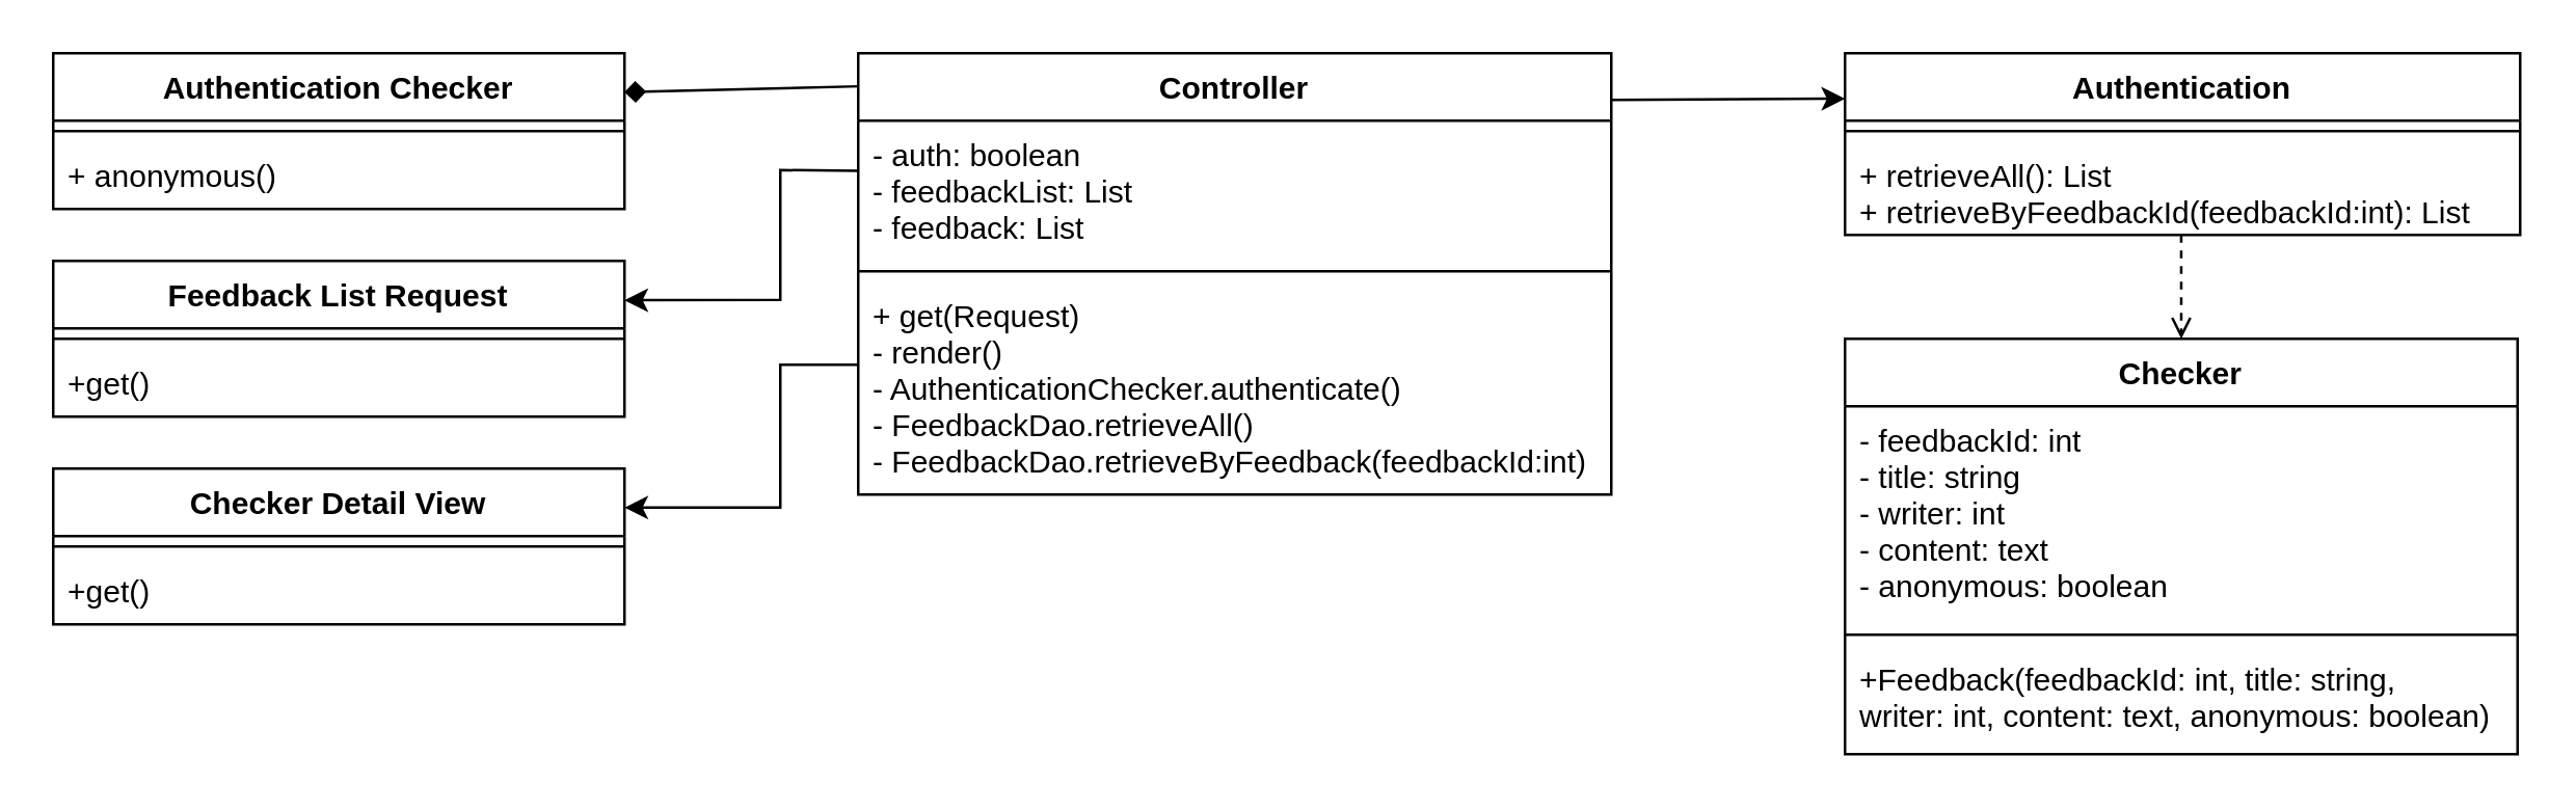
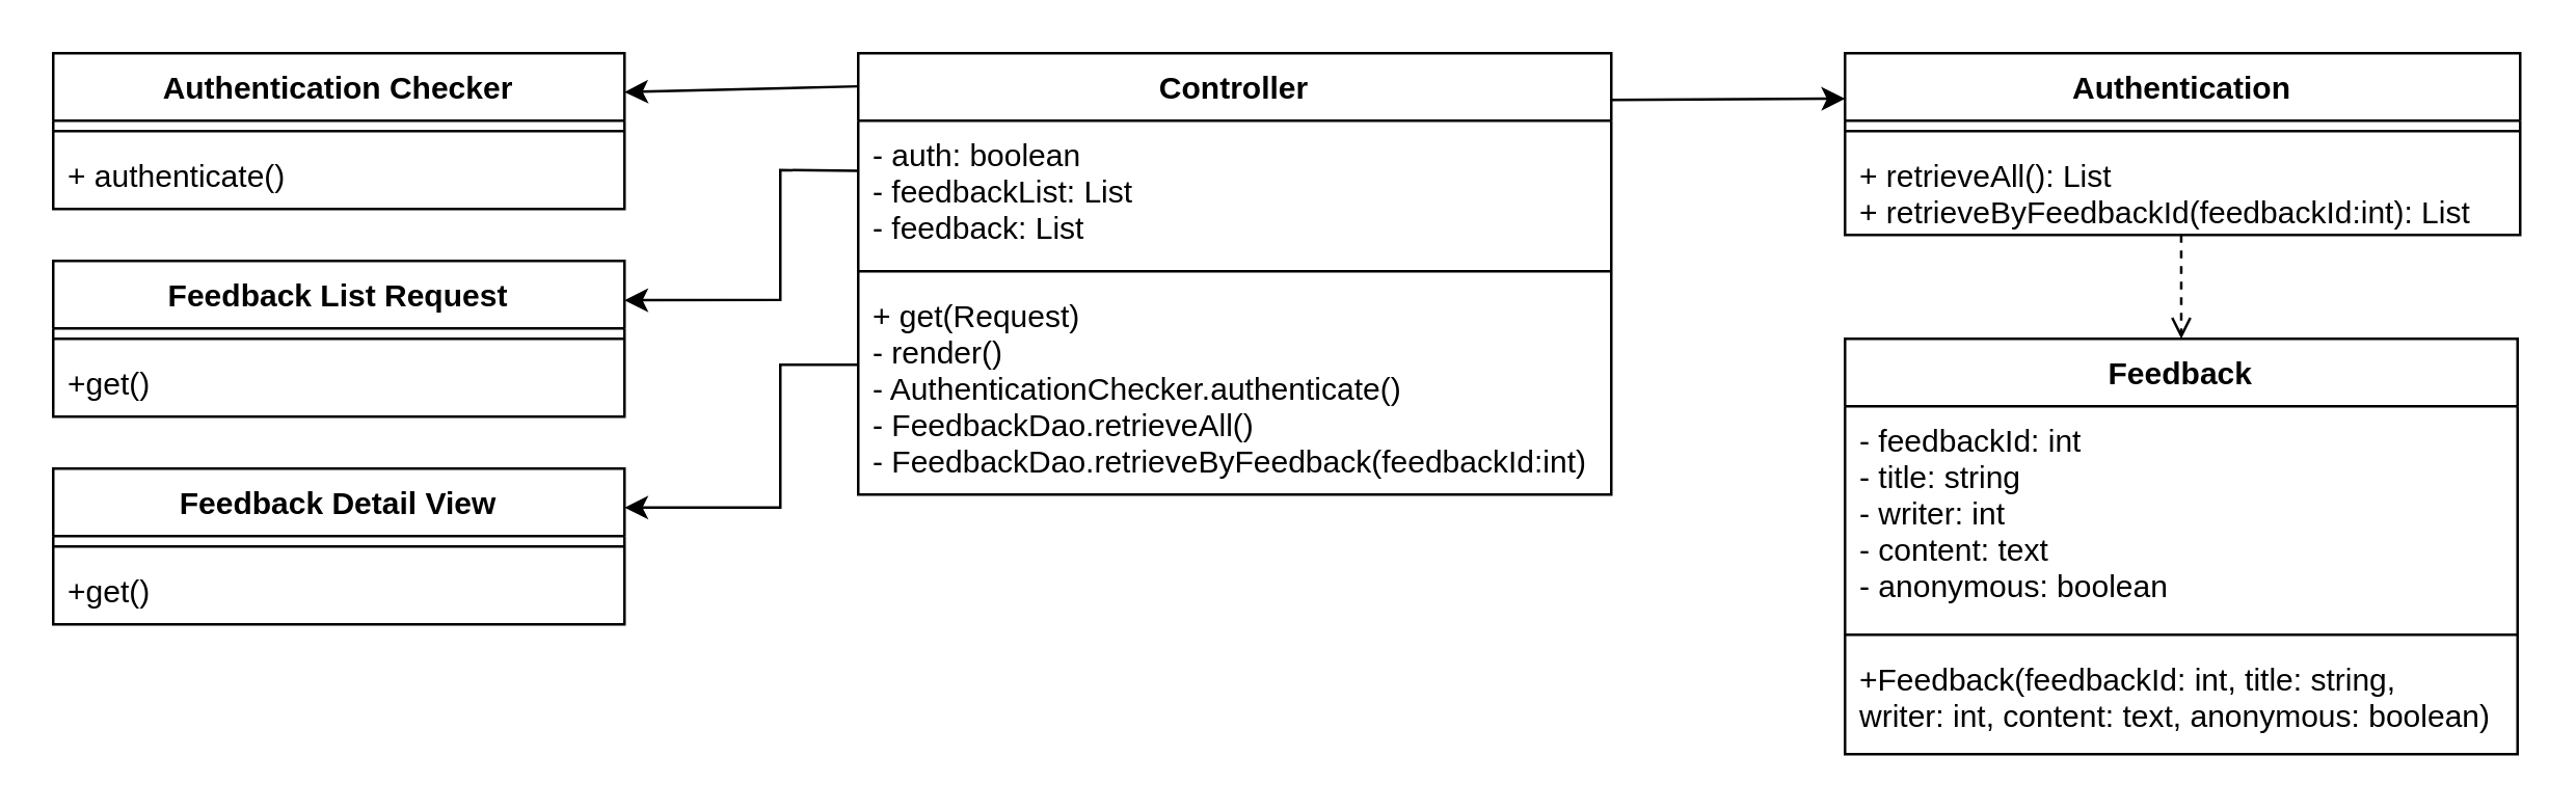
- <mxCell id="22" value="" style="endArrow=diamond;html=1;exitX=0.001;exitY=0.075;exitDx=0;exitDy=0;exitPerimeter=0;entryX=1;entryY=0.25;entryDx=0;entryDy=0;" edge="1" parent="1" source="2" target="12"><mxGeometry width="50" height="50" relative="1" as="geometry"><mxPoint x="260" y="10" as="sourcePoint" /><mxPoint x="310" y="-40" as="targetPoint" /></mxGeometry></mxCell>
+ <mxCell id="22" value="" style="endArrow=classic;html=1;exitX=0.001;exitY=0.075;exitDx=0;exitDy=0;exitPerimeter=0;entryX=1;entryY=0.25;entryDx=0;entryDy=0;" edge="1" parent="1" source="2" target="12"><mxGeometry width="50" height="50" relative="1" as="geometry"><mxPoint x="260" y="10" as="sourcePoint" /><mxPoint x="310" y="-40" as="targetPoint" /></mxGeometry></mxCell>
- <mxCell id="14" value="+ anonymous()" style="text;strokeColor=none;fillColor=none;align=left;verticalAlign=top;spacingLeft=4;spacingRight=4;overflow=hidden;rotatable=0;points=[[0,0.5],[1,0.5]];portConstraint=eastwest;" vertex="1" parent="12"><mxGeometry y="34" width="220" height="26" as="geometry" /></mxCell>
+ <mxCell id="14" value="+ authenticate()" style="text;strokeColor=none;fillColor=none;align=left;verticalAlign=top;spacingLeft=4;spacingRight=4;overflow=hidden;rotatable=0;points=[[0,0.5],[1,0.5]];portConstraint=eastwest;" vertex="1" parent="12"><mxGeometry y="34" width="220" height="26" as="geometry" /></mxCell>
- <mxCell id="15" value="Checker" style="swimlane;fontStyle=1;align=center;verticalAlign=top;childLayout=stackLayout;horizontal=1;startSize=26;horizontalStack=0;resizeParent=1;resizeParentMax=0;resizeLast=0;collapsible=1;marginBottom=0;" vertex="1" parent="1"><mxGeometry x="710" y="130" width="259" height="160" as="geometry" /></mxCell>
+ <mxCell id="15" value="Feedback" style="swimlane;fontStyle=1;align=center;verticalAlign=top;childLayout=stackLayout;horizontal=1;startSize=26;horizontalStack=0;resizeParent=1;resizeParentMax=0;resizeLast=0;collapsible=1;marginBottom=0;" vertex="1" parent="1"><mxGeometry x="710" y="130" width="259" height="160" as="geometry" /></mxCell>
- <mxCell id="9" value="Checker Detail View" style="swimlane;fontStyle=1;align=center;verticalAlign=top;childLayout=stackLayout;horizontal=1;startSize=26;horizontalStack=0;resizeParent=1;resizeParentMax=0;resizeLast=0;collapsible=1;marginBottom=0;" vertex="1" parent="1"><mxGeometry x="20" y="180" width="220" height="60" as="geometry" /></mxCell>
+ <mxCell id="9" value="Feedback Detail View" style="swimlane;fontStyle=1;align=center;verticalAlign=top;childLayout=stackLayout;horizontal=1;startSize=26;horizontalStack=0;resizeParent=1;resizeParentMax=0;resizeLast=0;collapsible=1;marginBottom=0;" vertex="1" parent="1"><mxGeometry x="20" y="180" width="220" height="60" as="geometry" /></mxCell>
